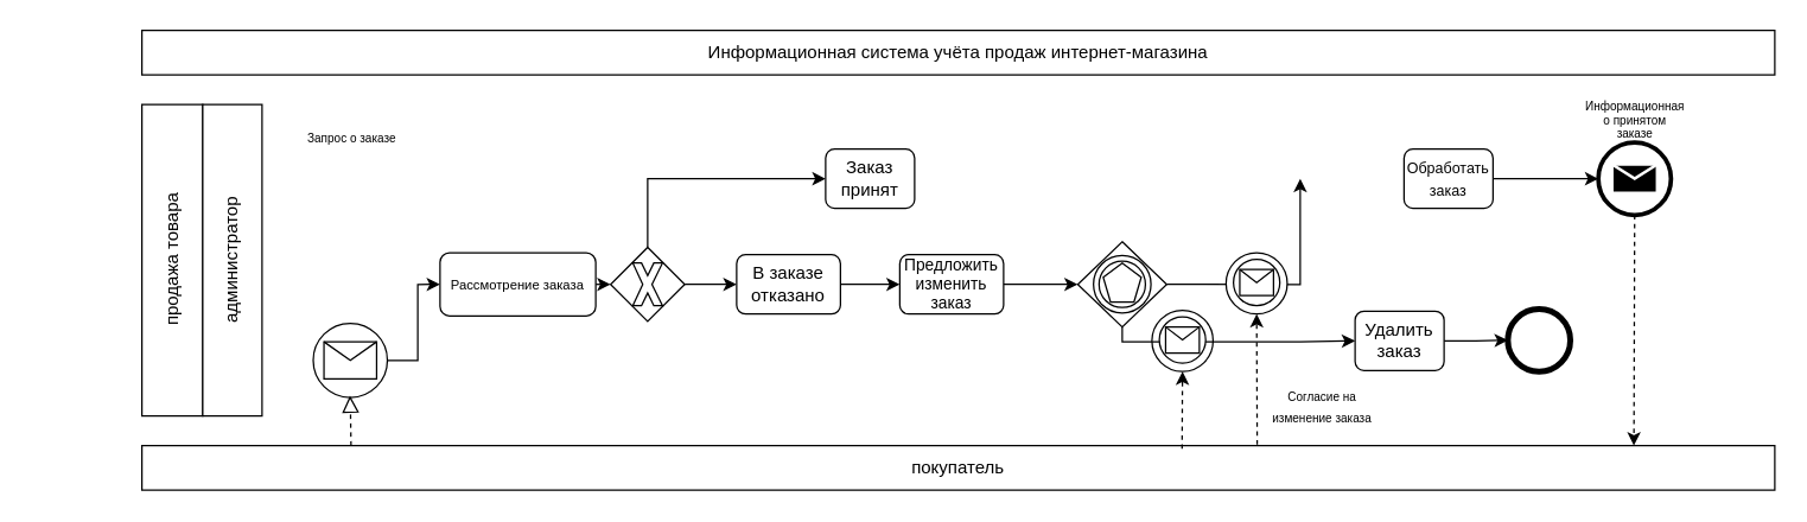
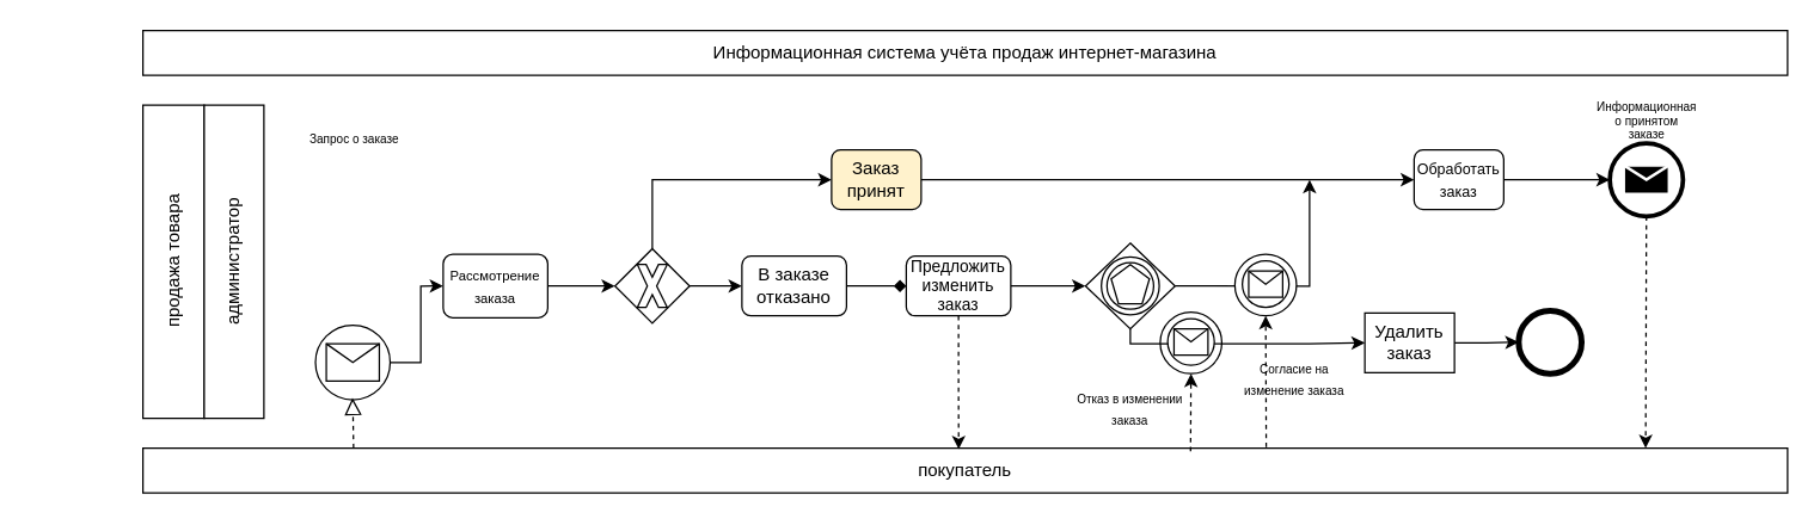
- <mxCell id="22" value="Заказ принят" style="rounded=1;whiteSpace=wrap;html=1;" vertex="1" parent="1"><mxGeometry x="556" y="100" width="60" height="40" as="geometry" /></mxCell>
+ <mxCell id="22" value="Заказ принят" style="rounded=1;whiteSpace=wrap;html=1;fillColor=#fff2cc;" vertex="1" parent="1"><mxGeometry x="556" y="100" width="60" height="40" as="geometry" /></mxCell>
+ <mxCell id="21" style="edgeStyle=orthogonalEdgeStyle;rounded=0;orthogonalLoop=1;jettySize=auto;html=1;exitX=1;exitY=0.5;exitDx=0;exitDy=0;entryX=0;entryY=0.5;entryDx=0;entryDy=0;" edge="1" parent="1" source="22" target="31"><mxGeometry relative="1" as="geometry"><mxPoint x="766" y="120" as="targetPoint" /></mxGeometry></mxCell>
- <mxCell id="16" value="&lt;font style=&quot;font-size: 9px;&quot;&gt;Рассмотрение заказа&lt;/font&gt;" style="rounded=1;whiteSpace=wrap;html=1;" vertex="1" parent="1"><mxGeometry x="296" y="170" width="105" height="42.5" as="geometry" /></mxCell>
+ <mxCell id="16" value="&lt;font style=&quot;font-size: 9px;&quot;&gt;Рассмотрение заказа&lt;/font&gt;" style="rounded=1;whiteSpace=wrap;html=1;" vertex="1" parent="1"><mxGeometry x="296" y="170" width="70" height="42.5" as="geometry" /></mxCell>
- <mxCell id="23" style="edgeStyle=orthogonalEdgeStyle;rounded=0;orthogonalLoop=1;jettySize=auto;html=1;exitX=1;exitY=0.5;exitDx=0;exitDy=0;entryX=0;entryY=0.5;entryDx=0;entryDy=0;" edge="1" parent="1" source="24" target="26"><mxGeometry relative="1" as="geometry" /></mxCell>
+ <mxCell id="23" style="edgeStyle=orthogonalEdgeStyle;rounded=0;orthogonalLoop=1;jettySize=auto;html=1;exitX=1;exitY=0.5;exitDx=0;exitDy=0;entryX=0;entryY=0.5;entryDx=0;entryDy=0;endArrow=diamond;" edge="1" parent="1" source="24" target="26"><mxGeometry relative="1" as="geometry" /></mxCell>
- <mxCell id="39" value="Удалить заказ" style="rounded=1;whiteSpace=wrap;html=1;" vertex="1" parent="1"><mxGeometry x="913" y="209.38" width="60" height="40" as="geometry" /></mxCell>
+ <mxCell id="39" value="Удалить заказ" style="whiteSpace=wrap;html=1;rounded=0;" vertex="1" parent="1"><mxGeometry x="913" y="209.38" width="60" height="40" as="geometry" /></mxCell>
+ <mxCell id="40" style="edgeStyle=orthogonalEdgeStyle;rounded=0;orthogonalLoop=1;jettySize=auto;html=1;exitX=0.5;exitY=1;exitDx=0;exitDy=0;entryX=0.496;entryY=0.023;entryDx=0;entryDy=0;entryPerimeter=0;dashed=1;" edge="1" parent="1" source="26" target="8"><mxGeometry relative="1" as="geometry" /></mxCell>
+ <mxCell id="47" value="&lt;font style=&quot;font-size: 8px;&quot;&gt;Отказ в изменении &lt;br&gt;заказа&lt;/font&gt;" style="text;html=1;strokeColor=none;fillColor=none;align=center;verticalAlign=middle;whiteSpace=wrap;rounded=0;" vertex="1" parent="1"><mxGeometry x="716" y="257.5" width="80" height="30" as="geometry" /></mxCell>
- <mxCell id="48" value="&lt;font style=&quot;font-size: 8px;&quot;&gt;Согласие на изменение заказа&lt;/font&gt;" style="text;html=1;strokeColor=none;fillColor=none;align=center;verticalAlign=middle;whiteSpace=wrap;rounded=0;" vertex="1" parent="1"><mxGeometry x="856" y="257.5" width="70" height="30" as="geometry" /></mxCell>
+ <mxCell id="48" value="&lt;font style=&quot;font-size: 8px;&quot;&gt;Согласие на изменение заказа&lt;/font&gt;" style="text;html=1;strokeColor=none;fillColor=none;align=center;verticalAlign=middle;whiteSpace=wrap;rounded=0;" vertex="1" parent="1"><mxGeometry x="831" y="237.5" width="70" height="30" as="geometry" /></mxCell>
